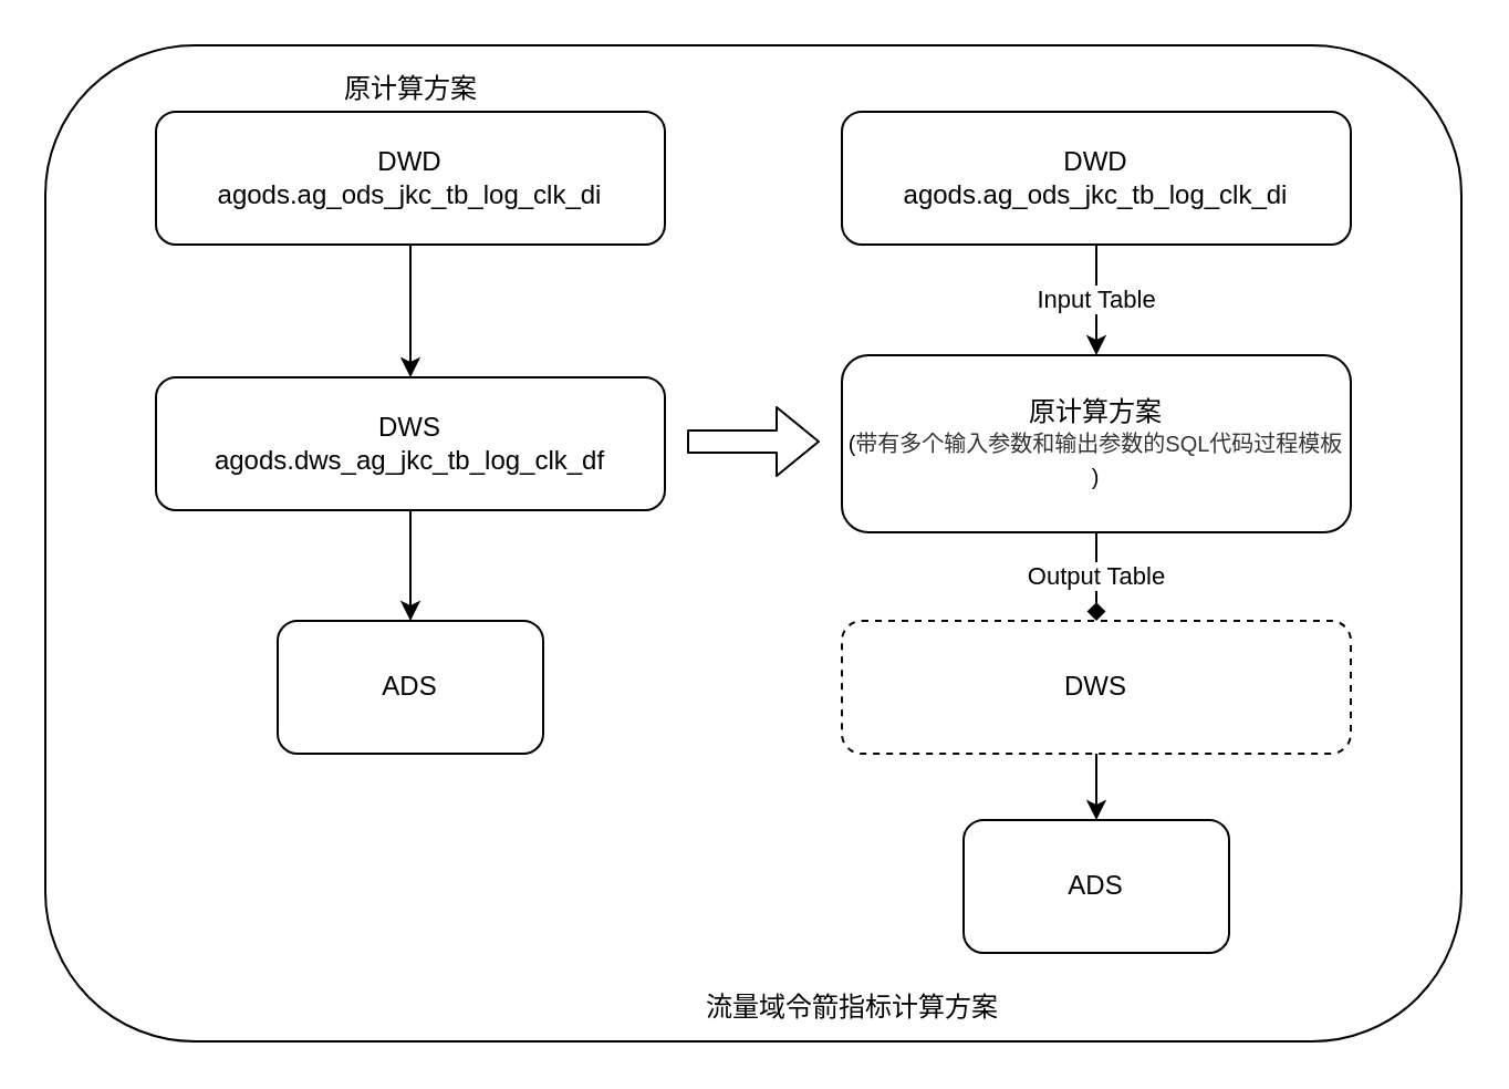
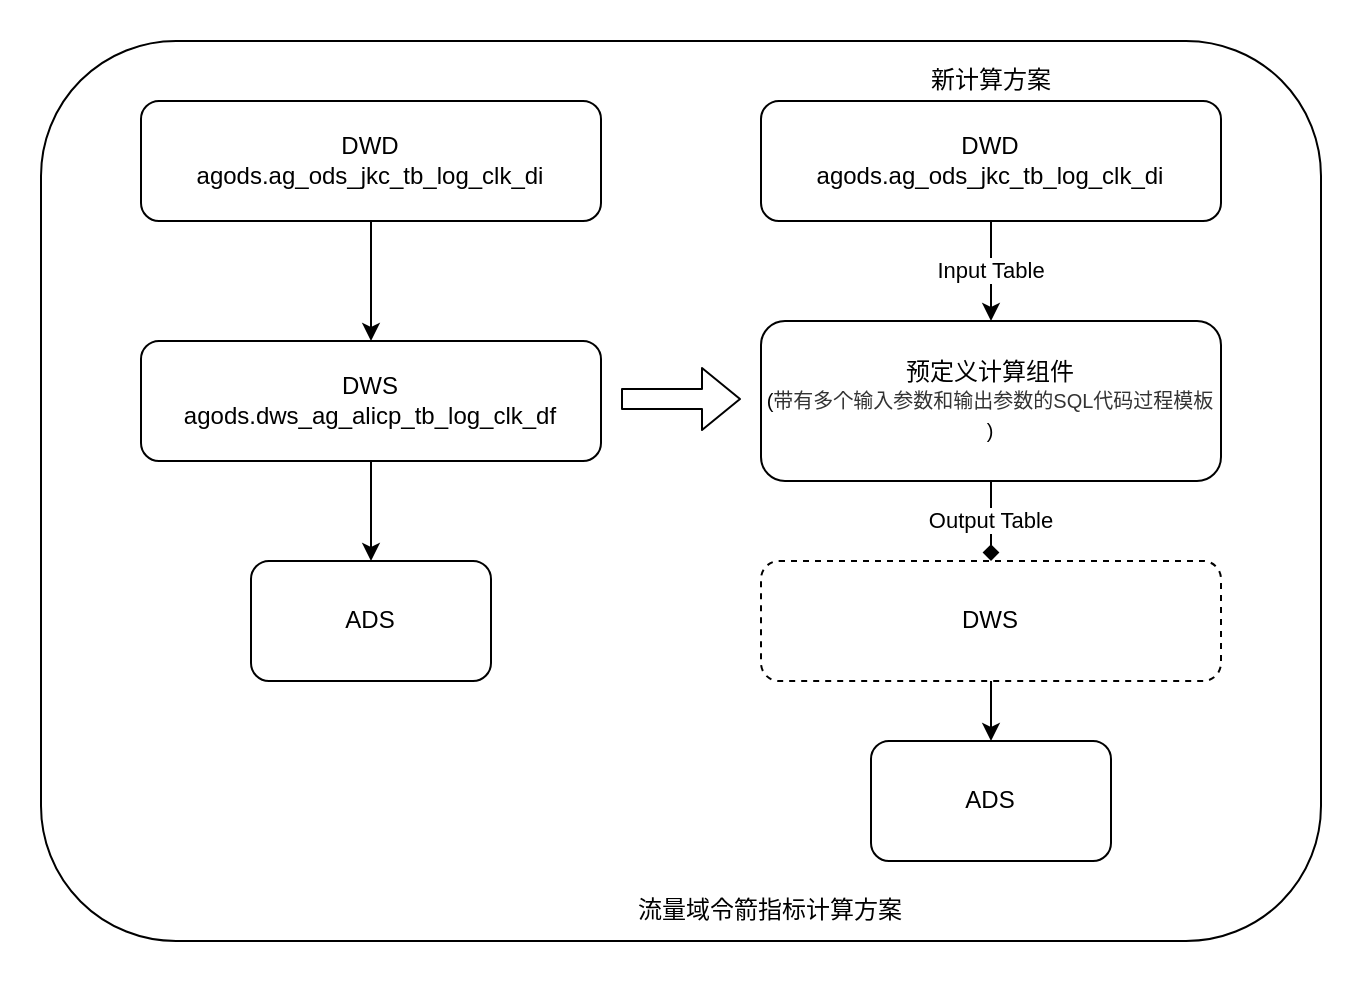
- <mxCell id="15" value="原计算方案" style="text;html=1;strokeColor=none;fillColor=none;align=center;verticalAlign=middle;whiteSpace=wrap;rounded=0;" vertex="1" parent="1"><mxGeometry x="152.5" y="30" width="65" height="20" as="geometry" /></mxCell>
+ <mxCell id="16" value="新计算方案" style="text;html=1;strokeColor=none;fillColor=none;align=center;verticalAlign=middle;whiteSpace=wrap;rounded=0;" vertex="1" parent="1"><mxGeometry x="462.5" y="30" width="65" height="20" as="geometry" /></mxCell>
- <mxCell id="7" value="DWS&lt;br&gt;agods.dws_ag_jkc_tb_log_clk_df" style="rounded=1;whiteSpace=wrap;html=1;" parent="1" vertex="1"><mxGeometry x="70" y="170" width="230" height="60" as="geometry" /></mxCell>
+ <mxCell id="7" value="DWS&lt;br&gt;agods.dws_ag_alicp_tb_log_clk_df" style="rounded=1;whiteSpace=wrap;html=1;" parent="1" vertex="1"><mxGeometry x="70" y="170" width="230" height="60" as="geometry" /></mxCell>
- <mxCell id="9" value="原计算方案&lt;br&gt;&lt;font style=&quot;font-size: 10px&quot;&gt;(&lt;span style=&quot;color: rgb(51 , 51 , 51) ; text-align: left ; background-color: rgb(255 , 255 , 255) ; font-size: 10px&quot;&gt;带有多个输入参数和输出参数的SQL代码过程模板&lt;/span&gt;&lt;br style=&quot;font-size: 10px&quot;&gt;)&lt;/font&gt;" style="rounded=1;whiteSpace=wrap;html=1;" parent="1" vertex="1"><mxGeometry x="380" y="160" width="230" height="80" as="geometry" /></mxCell>
+ <mxCell id="9" value="预定义计算组件&lt;br&gt;&lt;font style=&quot;font-size: 10px&quot;&gt;(&lt;span style=&quot;color: rgb(51 , 51 , 51) ; text-align: left ; background-color: rgb(255 , 255 , 255) ; font-size: 10px&quot;&gt;带有多个输入参数和输出参数的SQL代码过程模板&lt;/span&gt;&lt;br style=&quot;font-size: 10px&quot;&gt;)&lt;/font&gt;" style="rounded=1;whiteSpace=wrap;html=1;" parent="1" vertex="1"><mxGeometry x="380" y="160" width="230" height="80" as="geometry" /></mxCell>
